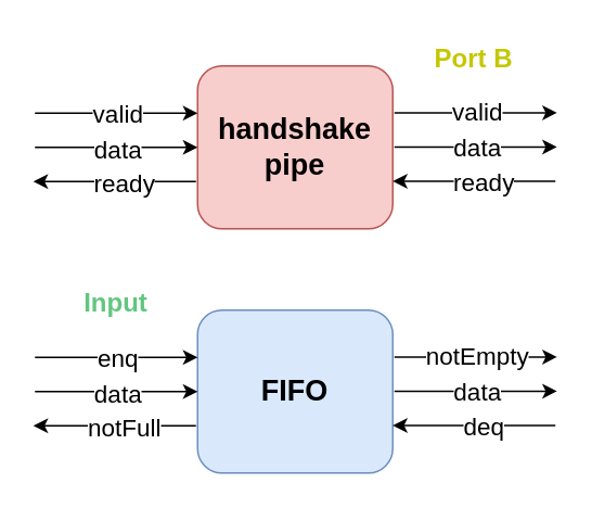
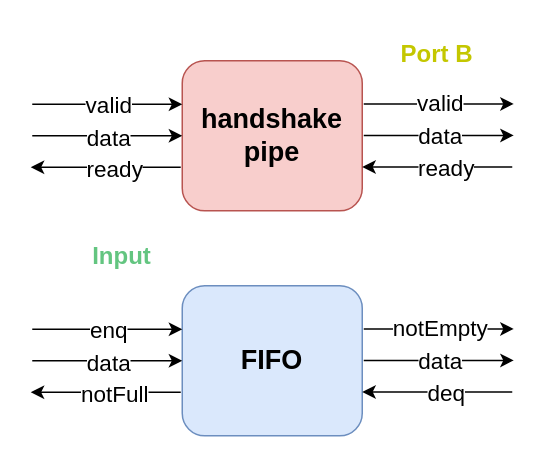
- <mxCell id="29" value="&lt;font color=&quot;#63c580&quot;&gt;&lt;span style=&quot;font-size: 16px;&quot;&gt;&lt;b&gt;Input&lt;/b&gt;&lt;/span&gt;&lt;/font&gt;" style="text;html=1;strokeColor=none;fillColor=none;align=center;verticalAlign=middle;whiteSpace=wrap;rounded=0;" vertex="1" parent="1"><mxGeometry x="41" y="170" width="60" height="30" as="geometry" /></mxCell>
+ <mxCell id="29" value="&lt;font color=&quot;#63c580&quot;&gt;&lt;span style=&quot;font-size: 16px;&quot;&gt;&lt;b&gt;Input&lt;/b&gt;&lt;/span&gt;&lt;/font&gt;" style="text;html=1;strokeColor=none;fillColor=none;align=center;verticalAlign=middle;whiteSpace=wrap;rounded=0;" vertex="1" parent="1"><mxGeometry x="51" y="155" width="60" height="30" as="geometry" /></mxCell>
